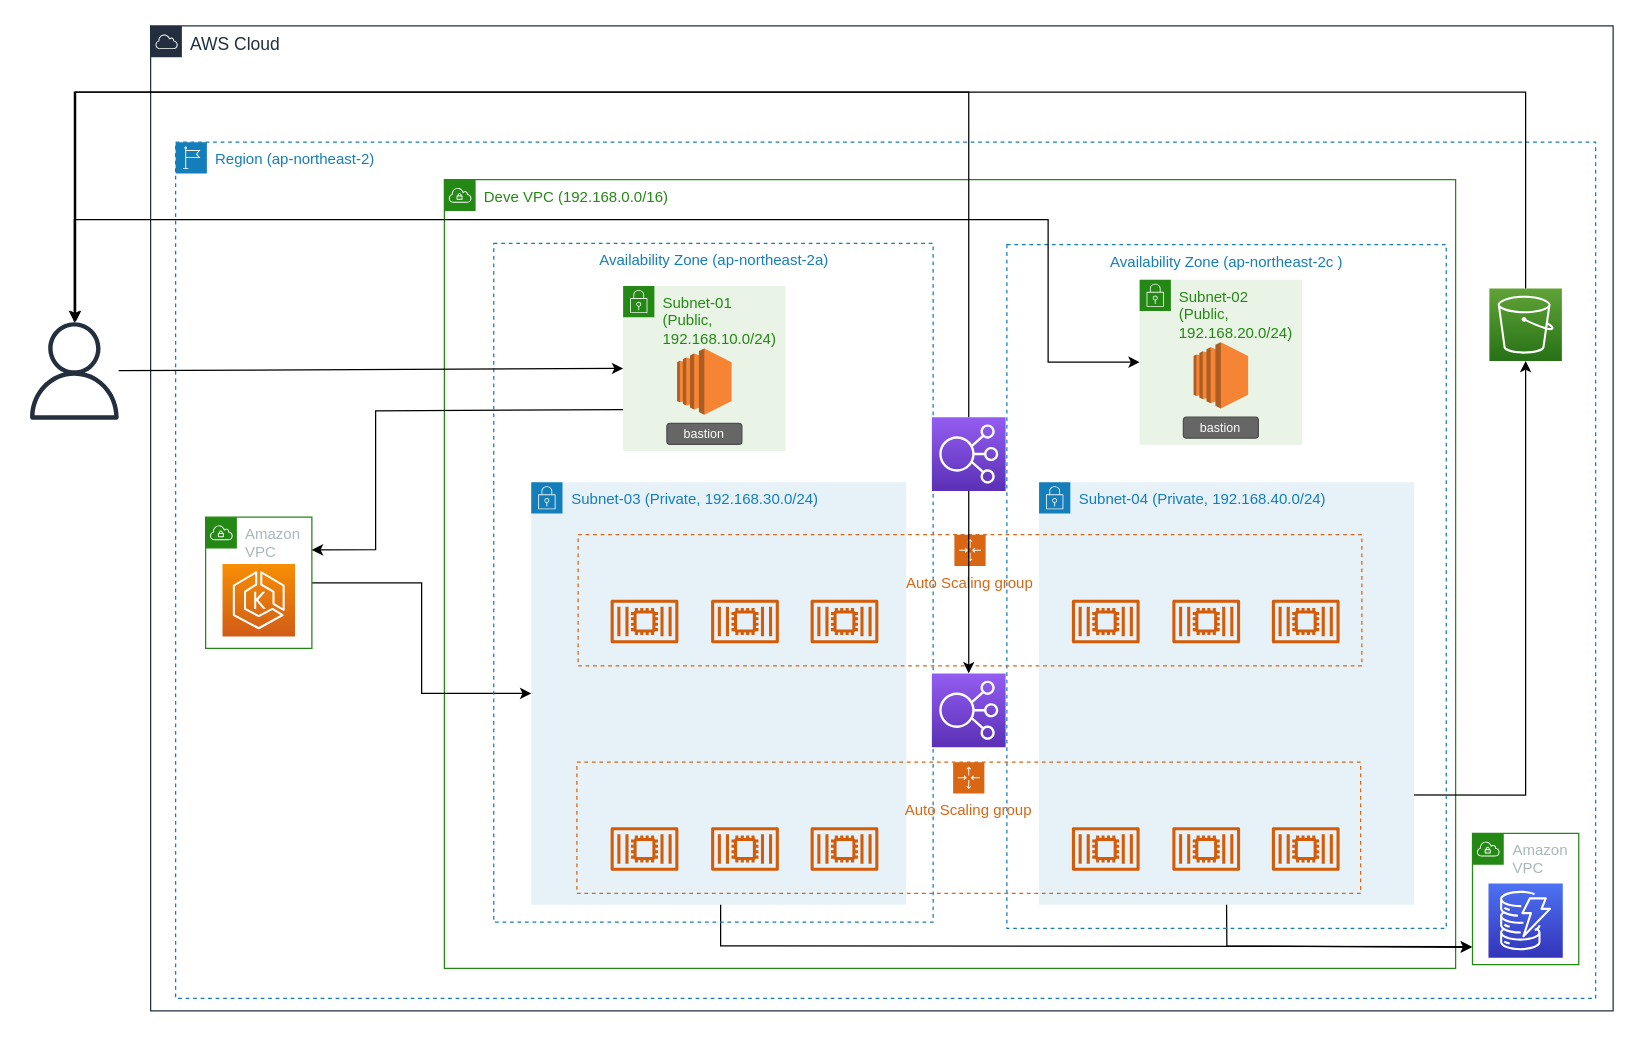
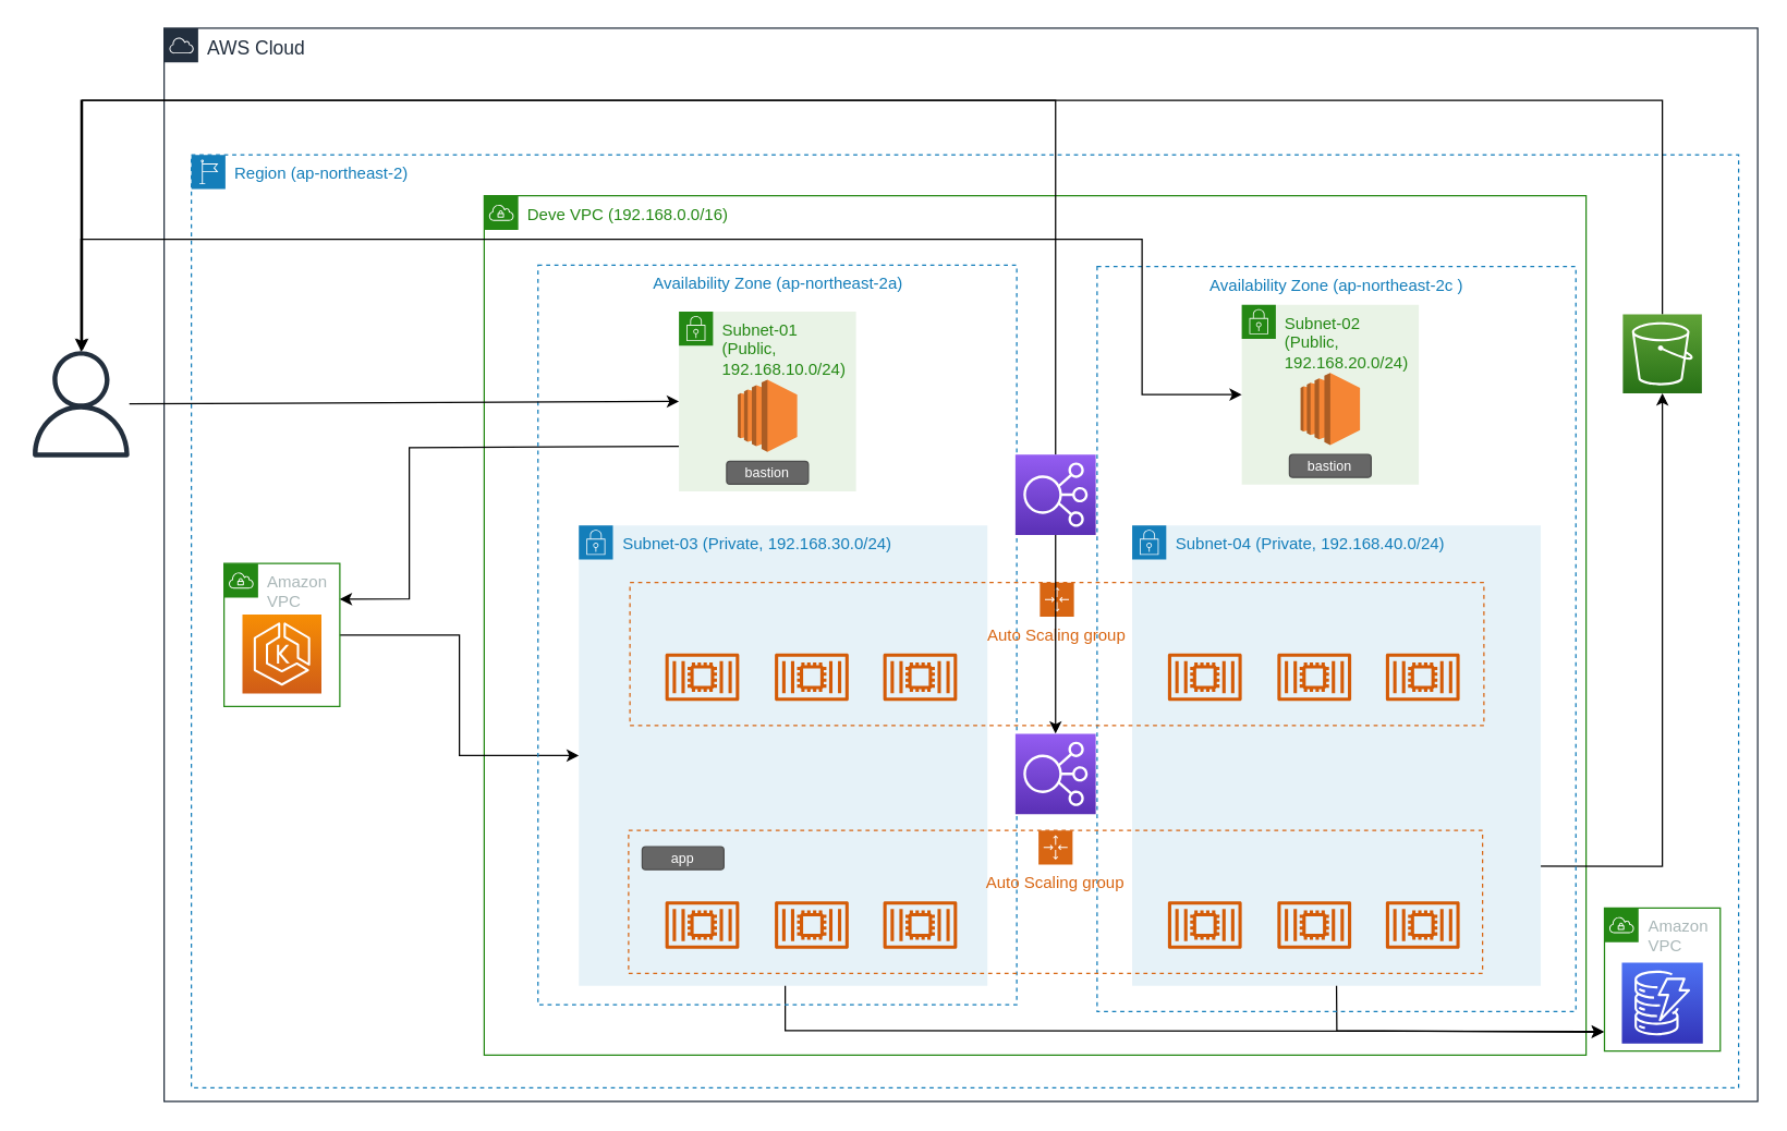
+ <mxCell id="30" value="app" style="rounded=1;html=1;shadow=0;dashed=0;whiteSpace=wrap;fontSize=10;fillColor=#666666;align=center;strokeColor=#4D4D4D;fontColor=#ffffff;" vertex="1" parent="29"><mxGeometry x="10" y="12" width="60" height="16.88" as="geometry" /></mxCell>
